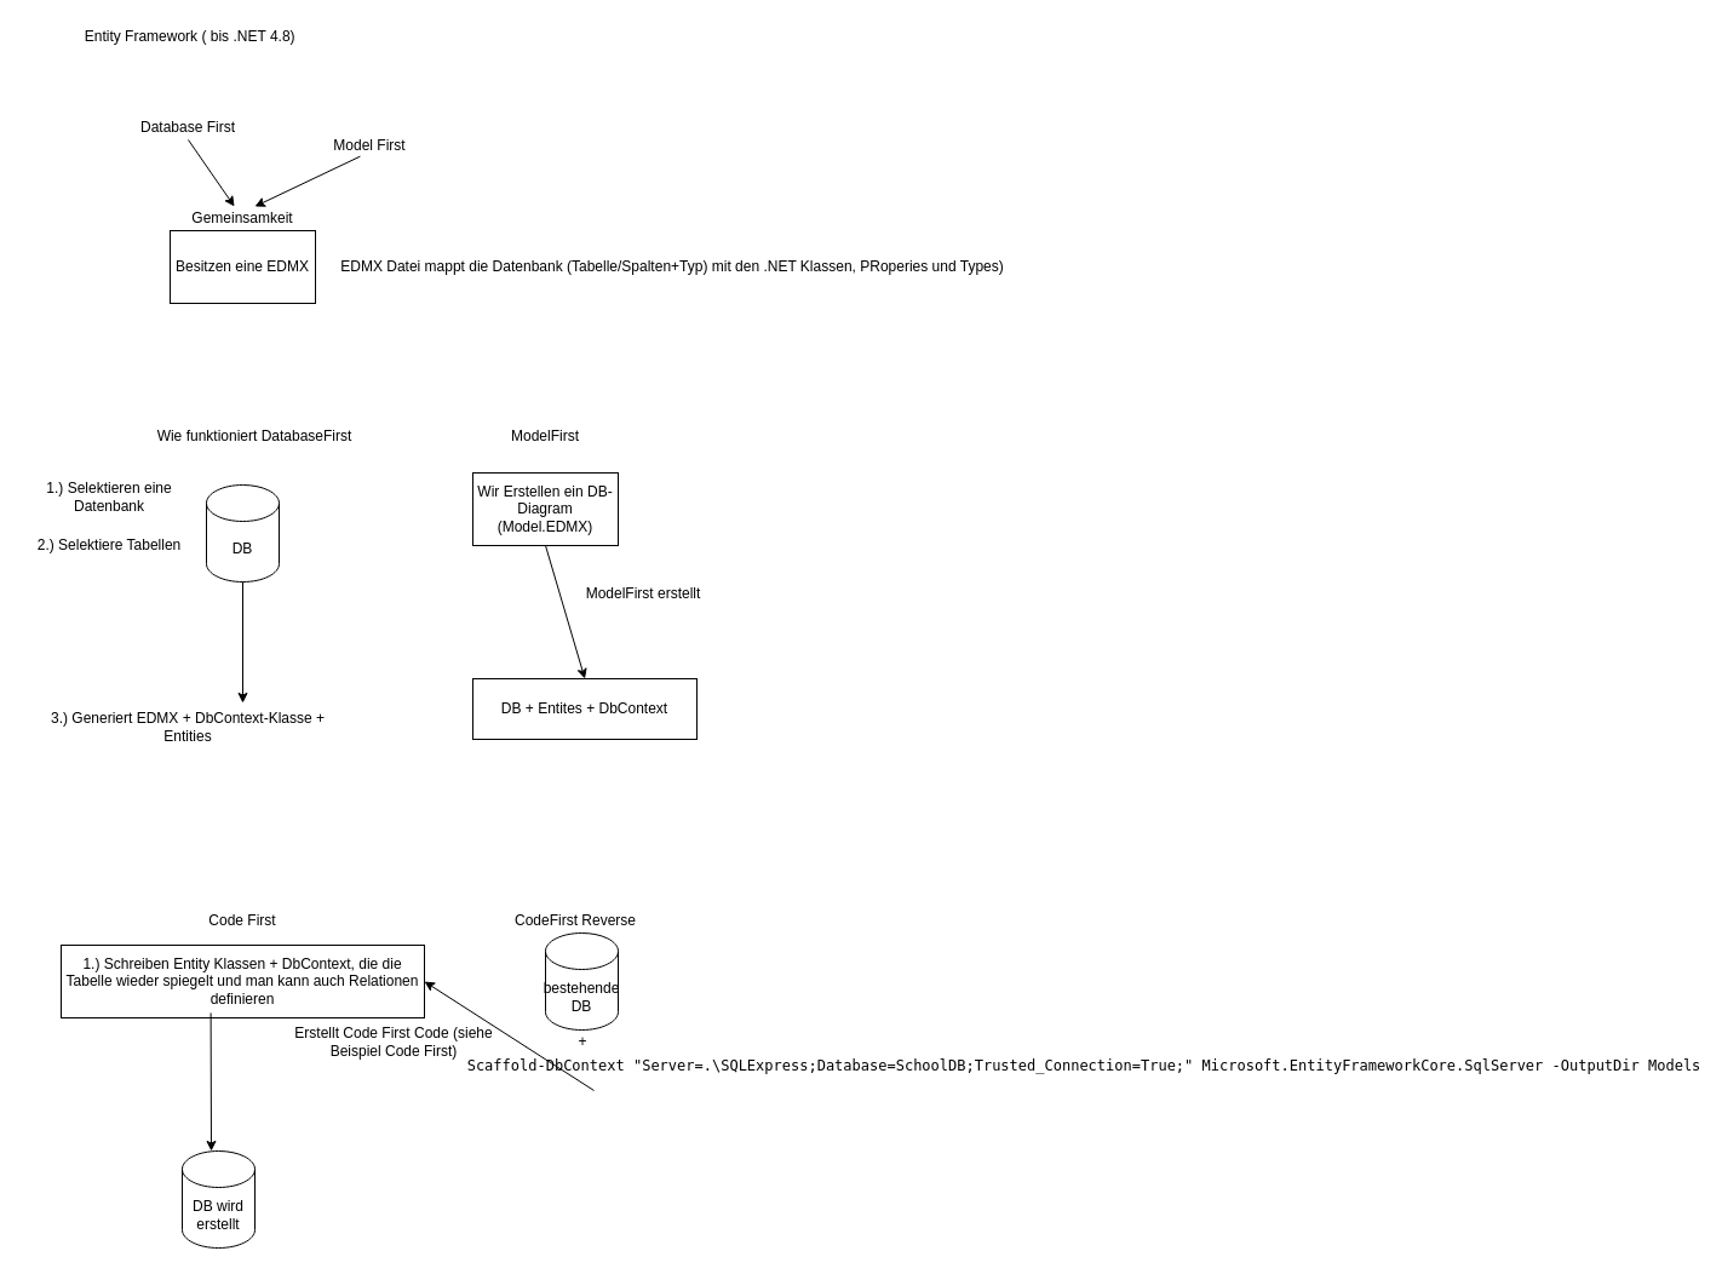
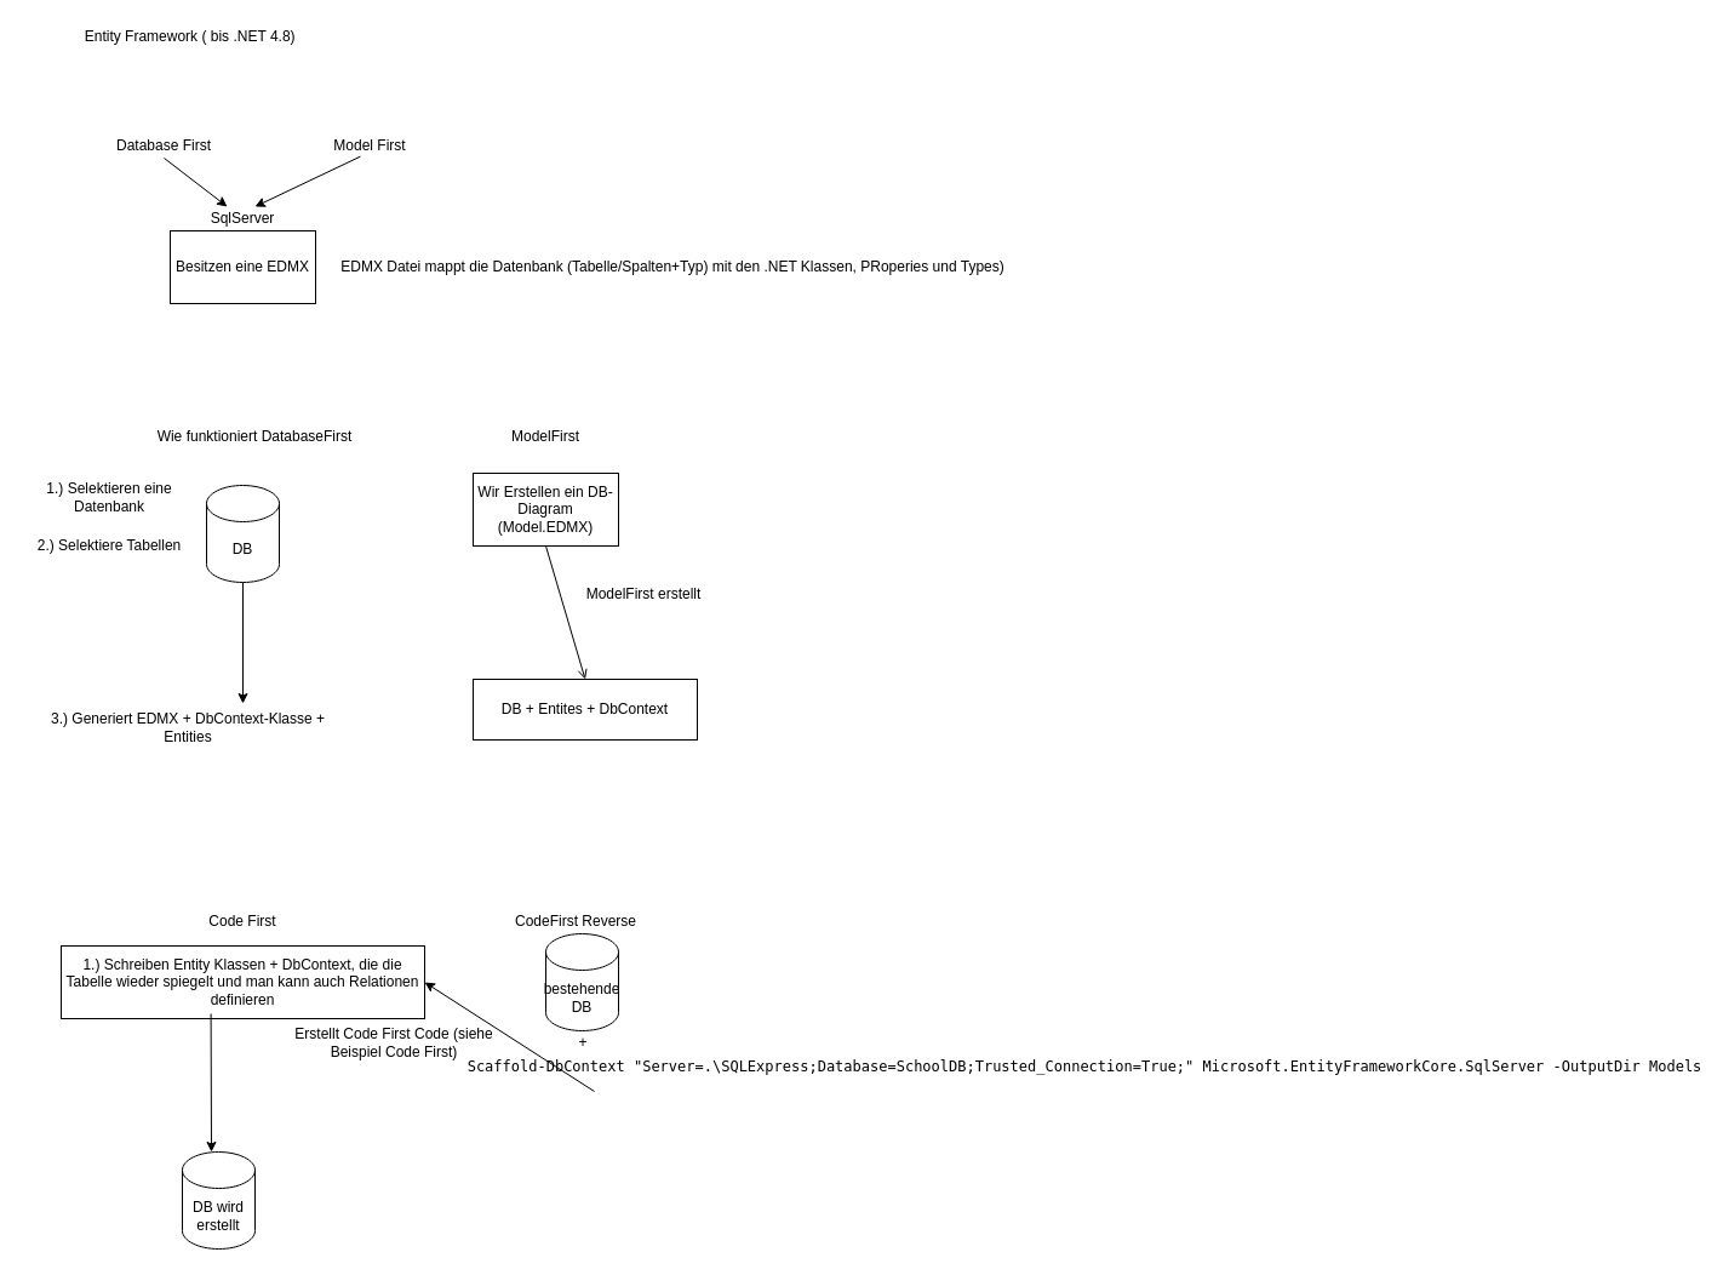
- <mxCell id="3" value="Database First" style="text;html=1;strokeColor=none;fillColor=none;align=center;verticalAlign=middle;whiteSpace=wrap;rounded=0;" vertex="1" parent="1"><mxGeometry x="90" y="95" width="130" height="20" as="geometry" /></mxCell>
+ <mxCell id="3" value="Database First" style="text;html=1;strokeColor=none;fillColor=none;align=center;verticalAlign=middle;whiteSpace=wrap;rounded=0;" vertex="1" parent="1"><mxGeometry x="70" y="110" width="130" height="20" as="geometry" /></mxCell>
- <mxCell id="7" value="Gemeinsamkeit" style="text;html=1;strokeColor=none;fillColor=none;align=center;verticalAlign=middle;whiteSpace=wrap;rounded=0;" vertex="1" parent="1"><mxGeometry x="150" y="170" width="100" height="20" as="geometry" /></mxCell>
+ <mxCell id="7" value="SqlServer" style="text;html=1;strokeColor=none;fillColor=none;align=center;verticalAlign=middle;whiteSpace=wrap;rounded=0;" vertex="1" parent="1"><mxGeometry x="150" y="170" width="100" height="20" as="geometry" /></mxCell>
- <mxCell id="18" value="" style="endArrow=classic;html=1;exitX=0.5;exitY=1;exitDx=0;exitDy=0;entryX=0.5;entryY=0;entryDx=0;entryDy=0;" edge="1" parent="1" source="17" target="20"><mxGeometry width="50" height="50" relative="1" as="geometry"><mxPoint x="310" y="580" as="sourcePoint" /><mxPoint x="450" y="520" as="targetPoint" /></mxGeometry></mxCell>
+ <mxCell id="18" value="" style="endArrow=open;html=1;exitX=0.5;exitY=1;exitDx=0;exitDy=0;entryX=0.5;entryY=0;entryDx=0;entryDy=0;" edge="1" parent="1" source="17" target="20"><mxGeometry width="50" height="50" relative="1" as="geometry"><mxPoint x="310" y="580" as="sourcePoint" /><mxPoint x="450" y="520" as="targetPoint" /></mxGeometry></mxCell>
